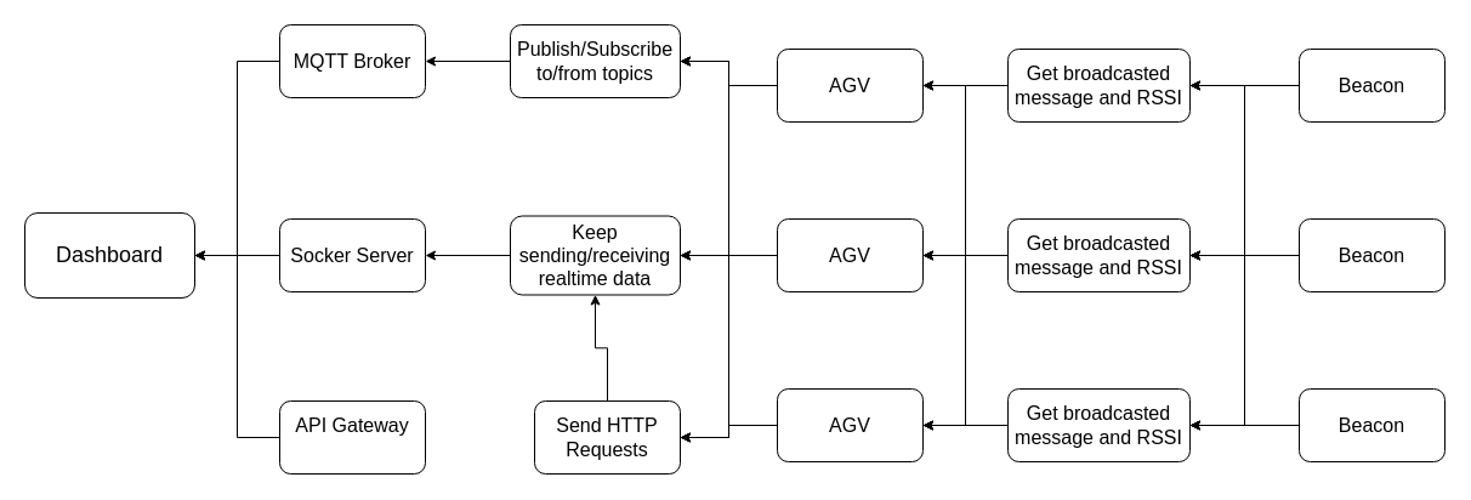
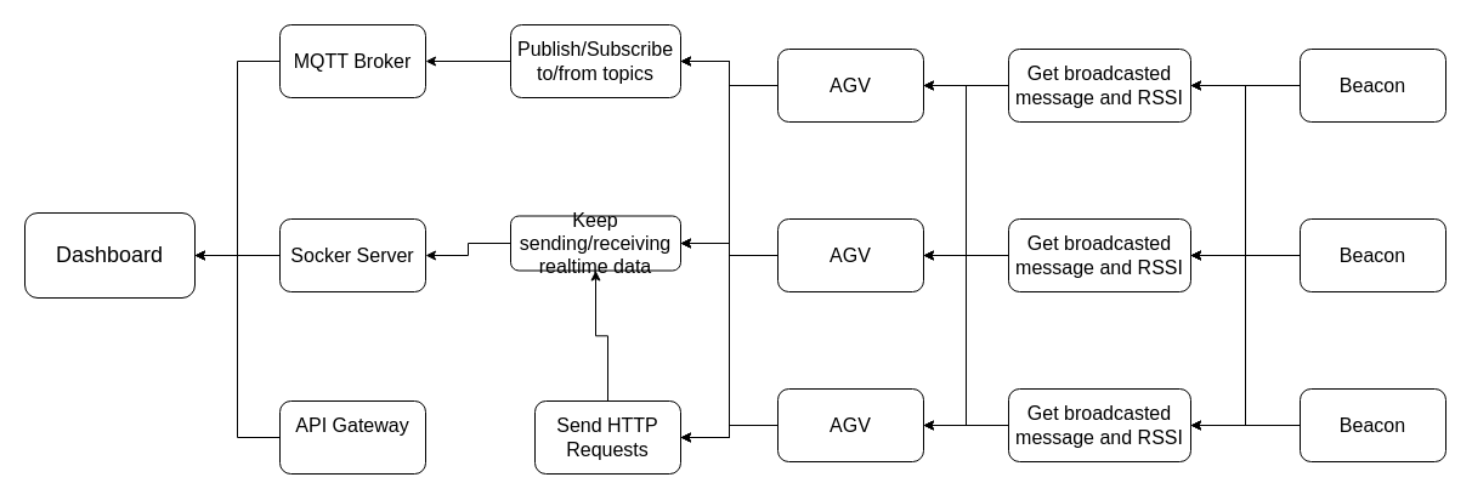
- <mxCell id="18" value="&lt;font size=&quot;3&quot;&gt;Keep sending/receiving realtime data&lt;/font&gt;" style="rounded=1;whiteSpace=wrap;html=1;" vertex="1" parent="1"><mxGeometry x="420" y="177.5" width="140" height="65" as="geometry" /></mxCell>
+ <mxCell id="18" value="&lt;font size=&quot;3&quot;&gt;Keep sending/receiving realtime data&lt;/font&gt;" style="rounded=1;whiteSpace=wrap;html=1;" vertex="1" parent="1"><mxGeometry x="420" y="177.5" width="140" height="45" as="geometry" /></mxCell>
